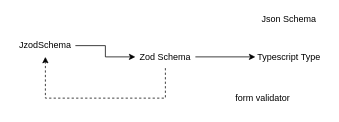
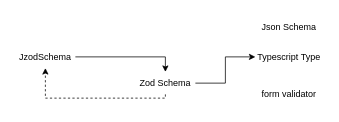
- <mxCell id="6" value="Json Schema" style="text;html=1;strokeColor=none;fillColor=none;align=center;verticalAlign=middle;whiteSpace=wrap;rounded=0;" vertex="1" parent="1"><mxGeometry x="340" y="10" width="90" height="30" as="geometry" /></mxCell>
+ <mxCell id="6" value="Json Schema" style="text;html=1;strokeColor=none;fillColor=none;align=center;verticalAlign=middle;whiteSpace=wrap;rounded=0;" vertex="1" parent="1"><mxGeometry x="340" y="20" width="90" height="30" as="geometry" /></mxCell>
- <mxCell id="3" value="JzodSchema" style="text;html=1;strokeColor=none;fillColor=none;align=center;verticalAlign=middle;whiteSpace=wrap;rounded=0;" vertex="1" parent="1"><mxGeometry x="20" y="45" width="80" height="30" as="geometry" /></mxCell>
+ <mxCell id="3" value="JzodSchema" style="text;html=1;strokeColor=none;fillColor=none;align=center;verticalAlign=middle;whiteSpace=wrap;rounded=0;" vertex="1" parent="1"><mxGeometry x="20" y="60" width="80" height="30" as="geometry" /></mxCell>
- <mxCell id="5" value="Zod Schema" style="text;html=1;strokeColor=none;fillColor=none;align=center;verticalAlign=middle;whiteSpace=wrap;rounded=0;" vertex="1" parent="1"><mxGeometry x="180" y="60" width="80" height="30" as="geometry" /></mxCell>
+ <mxCell id="5" value="Zod Schema" style="text;html=1;strokeColor=none;fillColor=none;align=center;verticalAlign=middle;whiteSpace=wrap;rounded=0;" vertex="1" parent="1"><mxGeometry x="180" y="95" width="80" height="30" as="geometry" /></mxCell>
- <mxCell id="8" value="form validator" style="text;html=1;strokeColor=none;fillColor=none;align=center;verticalAlign=middle;whiteSpace=wrap;rounded=0;" vertex="1" parent="1"><mxGeometry x="305" y="115" width="90" height="30" as="geometry" /></mxCell>
+ <mxCell id="8" value="form validator" style="text;html=1;strokeColor=none;fillColor=none;align=center;verticalAlign=middle;whiteSpace=wrap;rounded=0;" vertex="1" parent="1"><mxGeometry x="340" y="110" width="90" height="30" as="geometry" /></mxCell>
